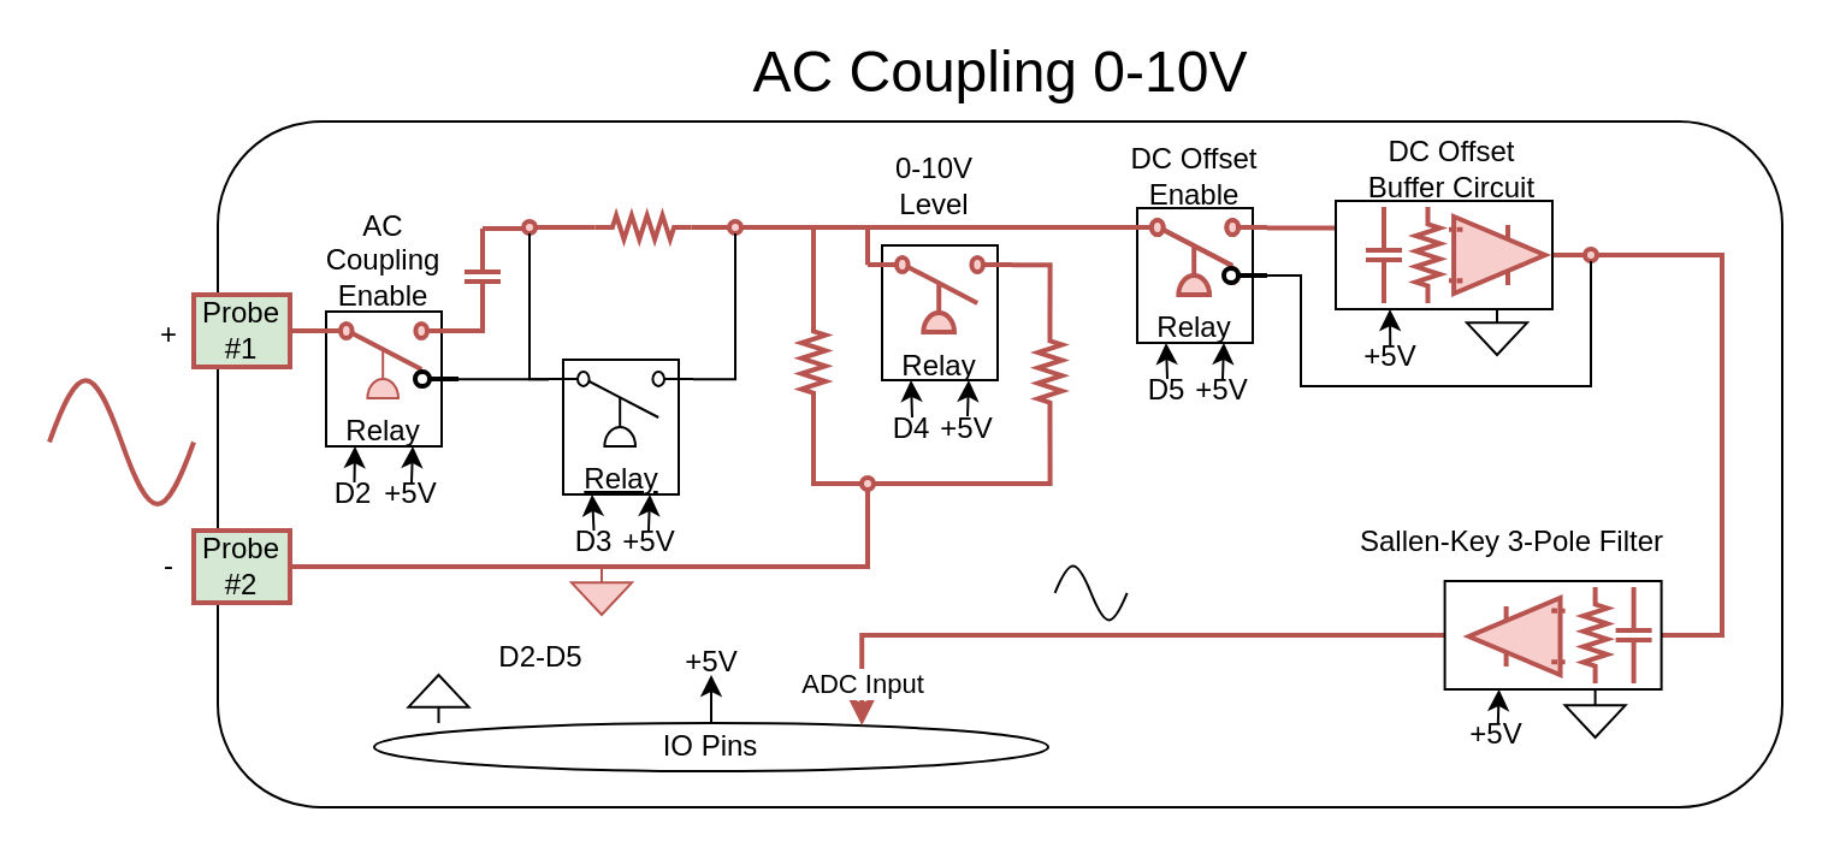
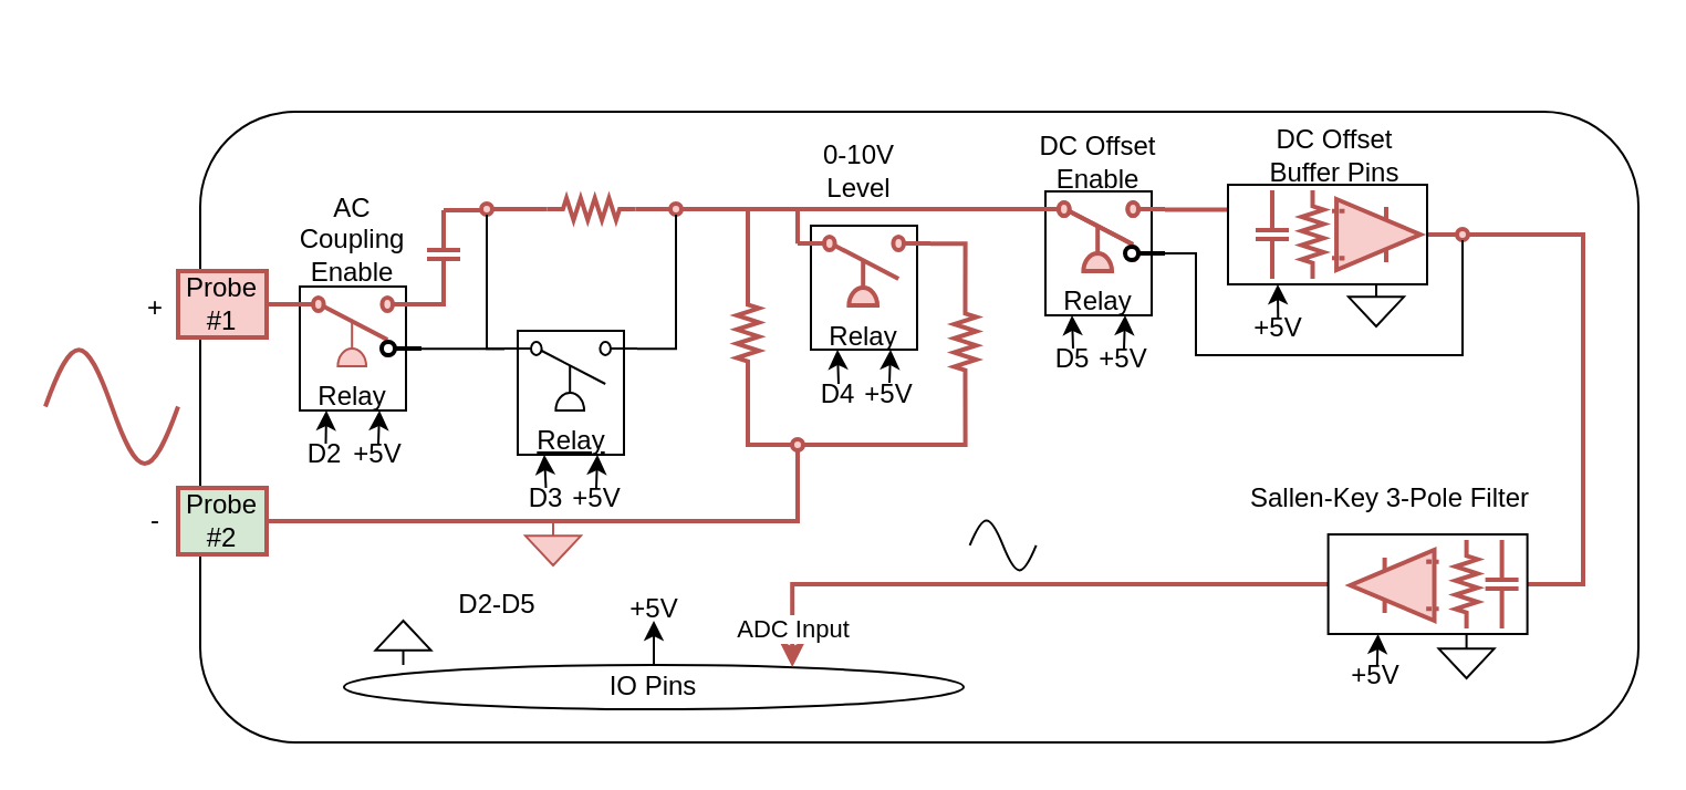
- <mxCell id="17" value="&lt;font style=&quot;font-size: 24px&quot;&gt;AC Coupling 0-10V&lt;/font&gt;" style="text;html=1;strokeColor=none;fillColor=none;align=center;verticalAlign=middle;whiteSpace=wrap;rounded=0;" parent="1" vertex="1"><mxGeometry x="299.63" y="20" width="230.75" height="20" as="geometry" /></mxCell>
- <mxCell id="51" value="DC Offset Buffer Circuit" style="text;html=1;strokeColor=none;fillColor=none;align=center;verticalAlign=middle;whiteSpace=wrap;rounded=0;" parent="1" vertex="1"><mxGeometry x="563" y="60" width="80" height="20" as="geometry" /></mxCell>
+ <mxCell id="51" value="DC Offset Buffer Pins" style="text;html=1;strokeColor=none;fillColor=none;align=center;verticalAlign=middle;whiteSpace=wrap;rounded=0;" parent="1" vertex="1"><mxGeometry x="563" y="60" width="80" height="20" as="geometry" /></mxCell>
- <mxCell id="8" value="Probe #1" style="rounded=0;whiteSpace=wrap;html=1;fillColor=#d5e8d4;strokeColor=#b85450;strokeWidth=2;" parent="1" vertex="1"><mxGeometry x="80" y="122" width="40" height="30" as="geometry" /></mxCell>
+ <mxCell id="8" value="Probe #1" style="rounded=0;whiteSpace=wrap;html=1;fillColor=#f8cecc;strokeColor=#b85450;strokeWidth=2;" parent="1" vertex="1"><mxGeometry x="80" y="122" width="40" height="30" as="geometry" /></mxCell>
